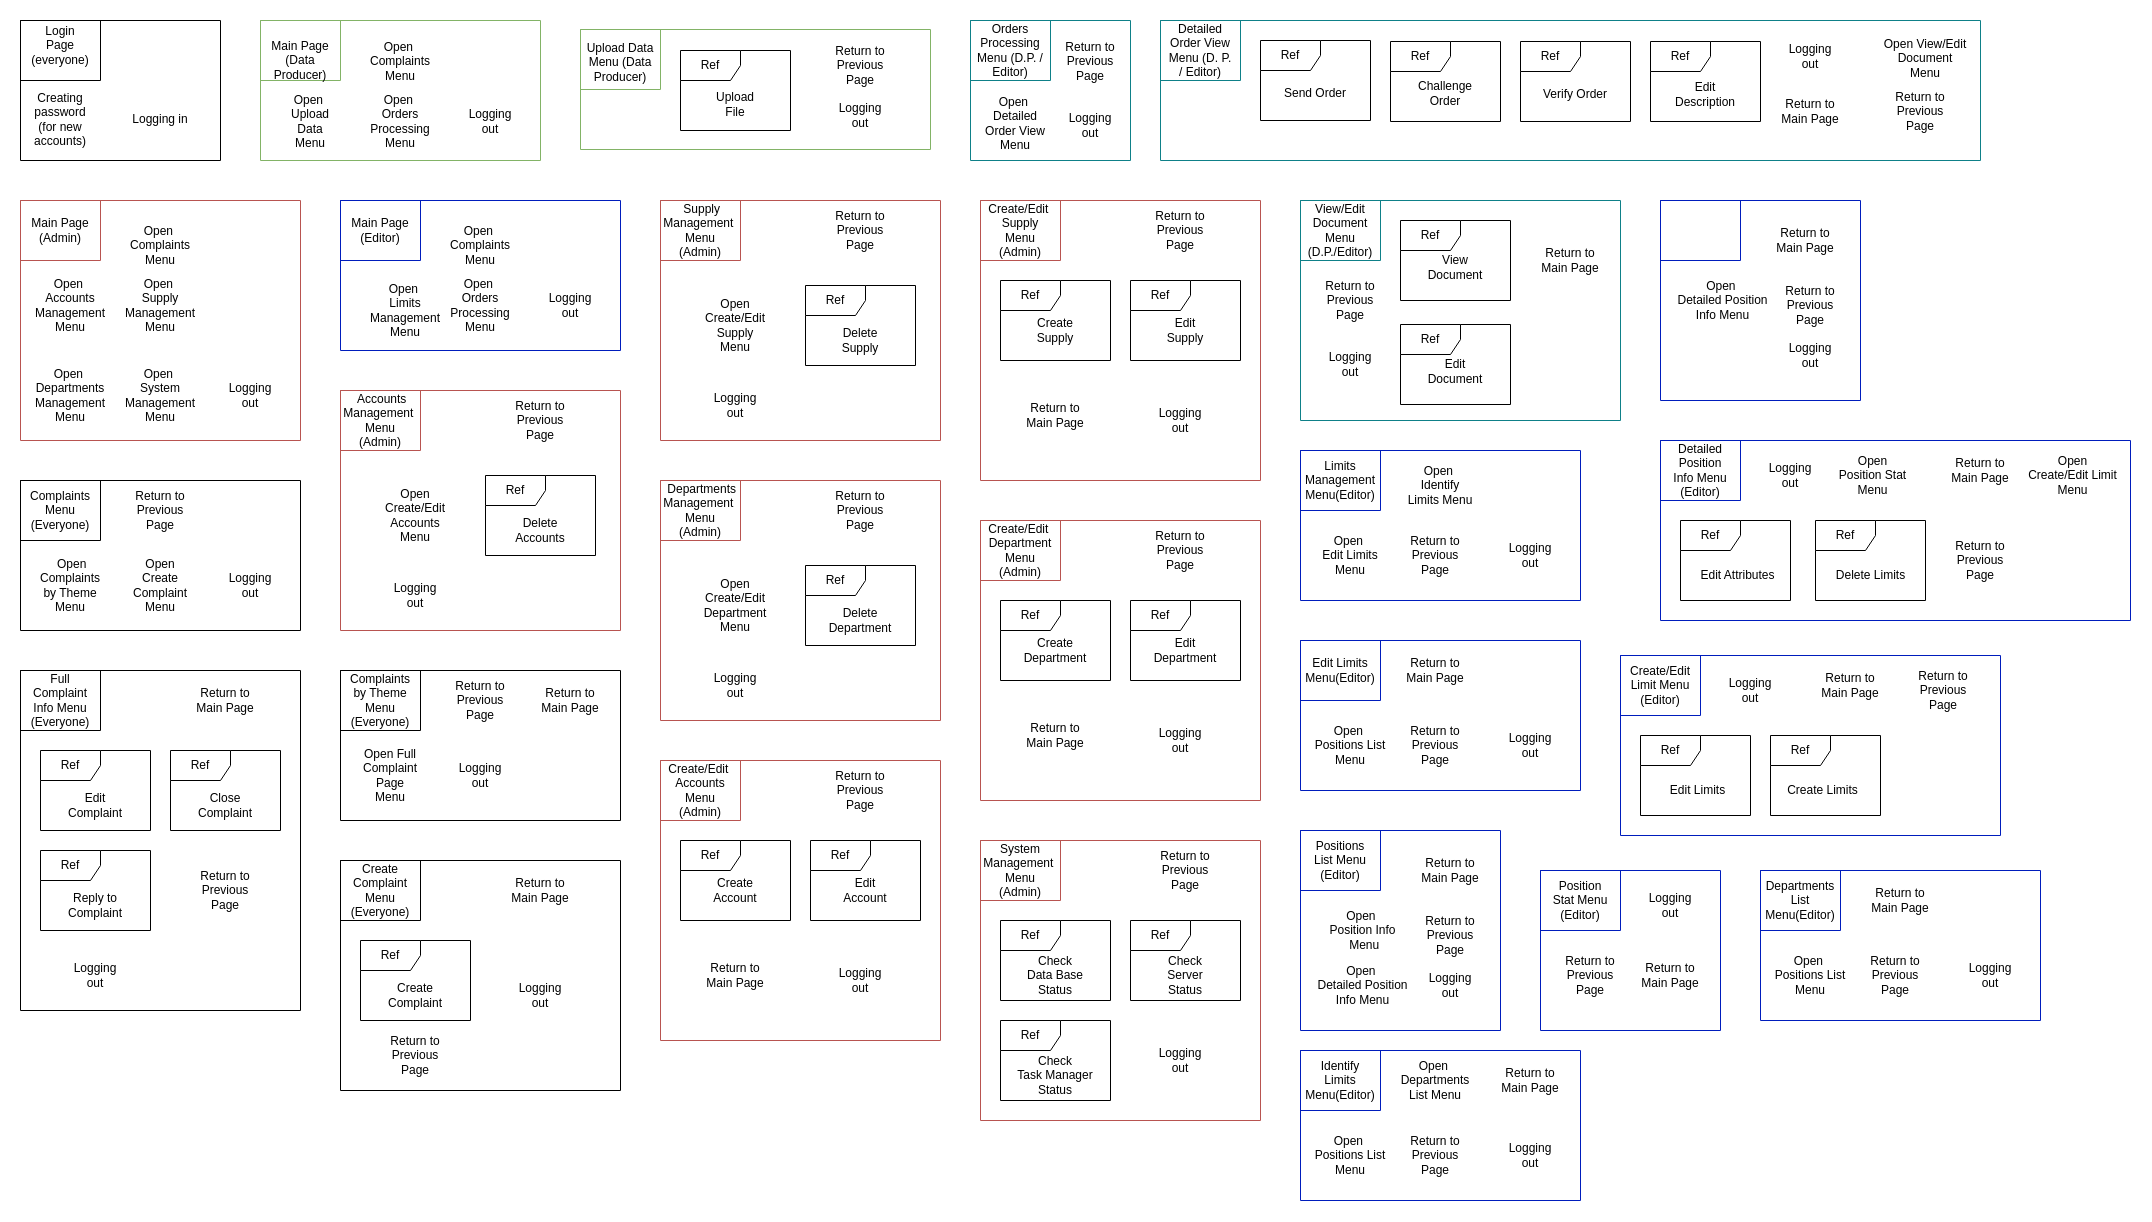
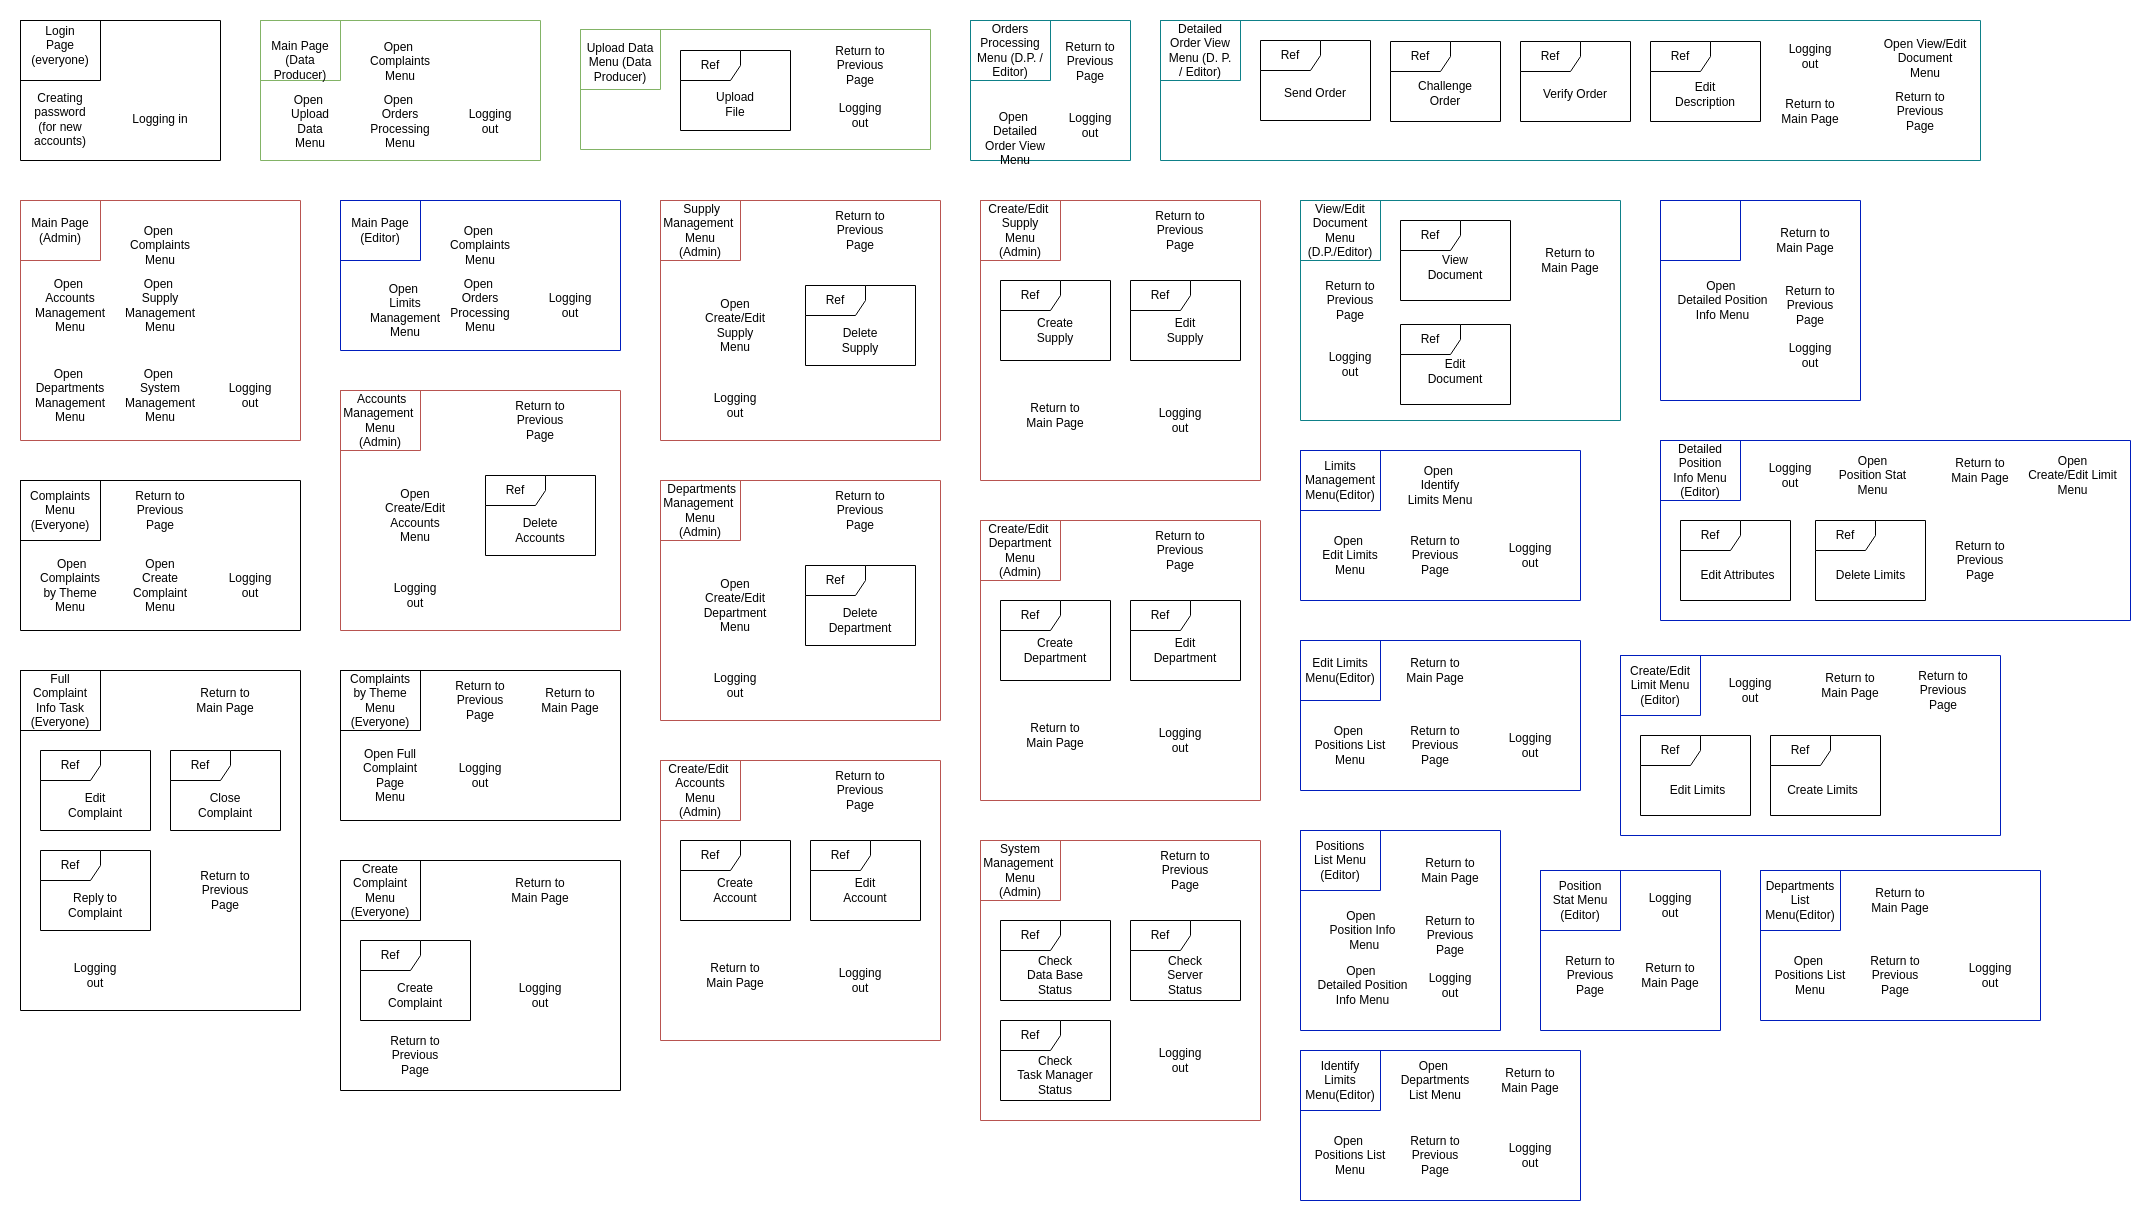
- <mxCell id="139" value="Open&amp;nbsp;&lt;br&gt;Detailed Order View&lt;br&gt;Menu" style="text;html=1;strokeColor=none;fillColor=none;align=center;verticalAlign=middle;whiteSpace=wrap;rounded=0;" vertex="1" parent="136"><mxGeometry x="10" y="85.5" width="70" height="34.5" as="geometry" /></mxCell>
+ <mxCell id="139" value="Open&amp;nbsp;&lt;br&gt;Detailed Order View&lt;br&gt;Menu" style="text;html=1;strokeColor=none;fillColor=none;align=center;verticalAlign=middle;whiteSpace=wrap;rounded=0;" vertex="1" parent="136"><mxGeometry x="10" y="100.5" width="70" height="34.5" as="geometry" /></mxCell>
- <mxCell id="47" value="Full Complaint Info&amp;nbsp;Menu (Everyone)" style="text;html=1;strokeColor=none;fillColor=none;align=center;verticalAlign=middle;whiteSpace=wrap;rounded=0;" vertex="1" parent="46"><mxGeometry x="10" y="15" width="60" height="30" as="geometry" /></mxCell>
+ <mxCell id="47" value="Full Complaint Info&amp;nbsp;Task (Everyone)" style="text;html=1;strokeColor=none;fillColor=none;align=center;verticalAlign=middle;whiteSpace=wrap;rounded=0;" vertex="1" parent="46"><mxGeometry x="10" y="15" width="60" height="30" as="geometry" /></mxCell>
